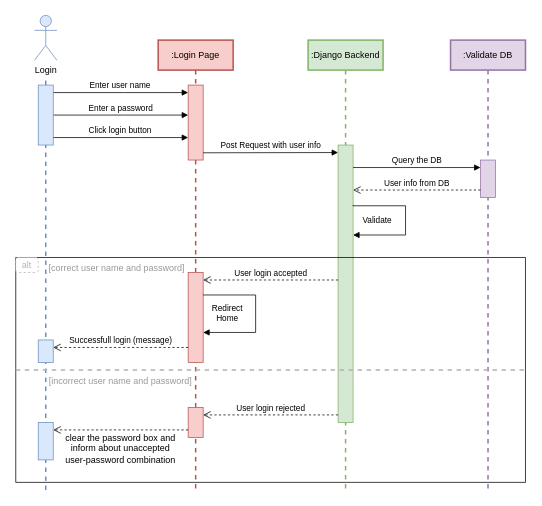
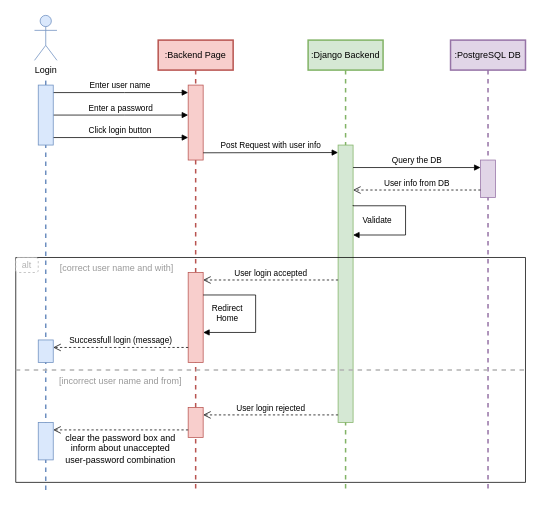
- <mxCell id="2" value=":Login Page" style="shape=umlLifeline;perimeter=lifelinePerimeter;whiteSpace=wrap;html=1;container=0;dropTarget=0;collapsible=0;recursiveResize=0;outlineConnect=0;portConstraint=eastwest;newEdgeStyle={&quot;edgeStyle&quot;:&quot;elbowEdgeStyle&quot;,&quot;elbow&quot;:&quot;vertical&quot;,&quot;curved&quot;:0,&quot;rounded&quot;:0};strokeWidth=2;fillColor=#f8cecc;strokeColor=#b85450;" parent="1" vertex="1"><mxGeometry x="210" y="53" width="100" height="600" as="geometry" /></mxCell>
+ <mxCell id="2" value=":Backend Page" style="shape=umlLifeline;perimeter=lifelinePerimeter;whiteSpace=wrap;html=1;container=0;dropTarget=0;collapsible=0;recursiveResize=0;outlineConnect=0;portConstraint=eastwest;newEdgeStyle={&quot;edgeStyle&quot;:&quot;elbowEdgeStyle&quot;,&quot;elbow&quot;:&quot;vertical&quot;,&quot;curved&quot;:0,&quot;rounded&quot;:0};strokeWidth=2;fillColor=#f8cecc;strokeColor=#b85450;" parent="1" vertex="1"><mxGeometry x="210" y="53" width="100" height="600" as="geometry" /></mxCell>
- <mxCell id="7" value=":Validate DB" style="shape=umlLifeline;perimeter=lifelinePerimeter;whiteSpace=wrap;html=1;container=0;dropTarget=0;collapsible=0;recursiveResize=0;outlineConnect=0;portConstraint=eastwest;newEdgeStyle={&quot;edgeStyle&quot;:&quot;elbowEdgeStyle&quot;,&quot;elbow&quot;:&quot;vertical&quot;,&quot;curved&quot;:0,&quot;rounded&quot;:0};strokeWidth=2;fillColor=#e1d5e7;strokeColor=#9673a6;" vertex="1" parent="1"><mxGeometry x="600" y="53" width="100" height="600" as="geometry" /></mxCell>
+ <mxCell id="7" value=":PostgreSQL DB" style="shape=umlLifeline;perimeter=lifelinePerimeter;whiteSpace=wrap;html=1;container=0;dropTarget=0;collapsible=0;recursiveResize=0;outlineConnect=0;portConstraint=eastwest;newEdgeStyle={&quot;edgeStyle&quot;:&quot;elbowEdgeStyle&quot;,&quot;elbow&quot;:&quot;vertical&quot;,&quot;curved&quot;:0,&quot;rounded&quot;:0};strokeWidth=2;fillColor=#e1d5e7;strokeColor=#9673a6;" vertex="1" parent="1"><mxGeometry x="600" y="53" width="100" height="600" as="geometry" /></mxCell>
- <mxCell id="26" value="[correct user name and password]" style="text;html=1;strokeColor=none;fillColor=none;align=center;verticalAlign=middle;whiteSpace=wrap;rounded=0;fontColor=#999999;" vertex="1" parent="18"><mxGeometry x="40" width="190" height="30" as="geometry" /></mxCell>
+ <mxCell id="26" value="[correct user name and with]" style="text;html=1;strokeColor=none;fillColor=none;align=center;verticalAlign=middle;whiteSpace=wrap;rounded=0;fontColor=#999999;" vertex="1" parent="18"><mxGeometry x="40" width="190" height="30" as="geometry" /></mxCell>
- <mxCell id="27" value="[incorrect user name and password]" style="text;html=1;strokeColor=none;fillColor=none;align=center;verticalAlign=middle;whiteSpace=wrap;rounded=0;fontColor=#999999;" vertex="1" parent="18"><mxGeometry x="40" y="150" width="200" height="30" as="geometry" /></mxCell>
+ <mxCell id="27" value="[incorrect user name and from]" style="text;html=1;strokeColor=none;fillColor=none;align=center;verticalAlign=middle;whiteSpace=wrap;rounded=0;fontColor=#999999;" vertex="1" parent="18"><mxGeometry x="40" y="150" width="200" height="30" as="geometry" /></mxCell>
